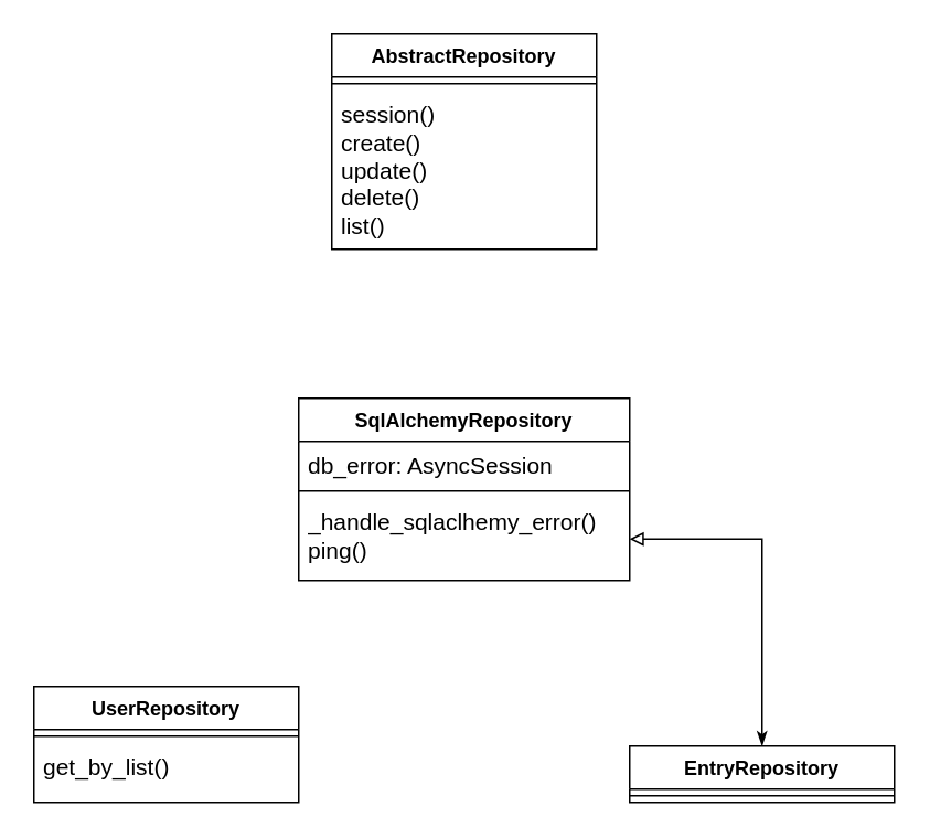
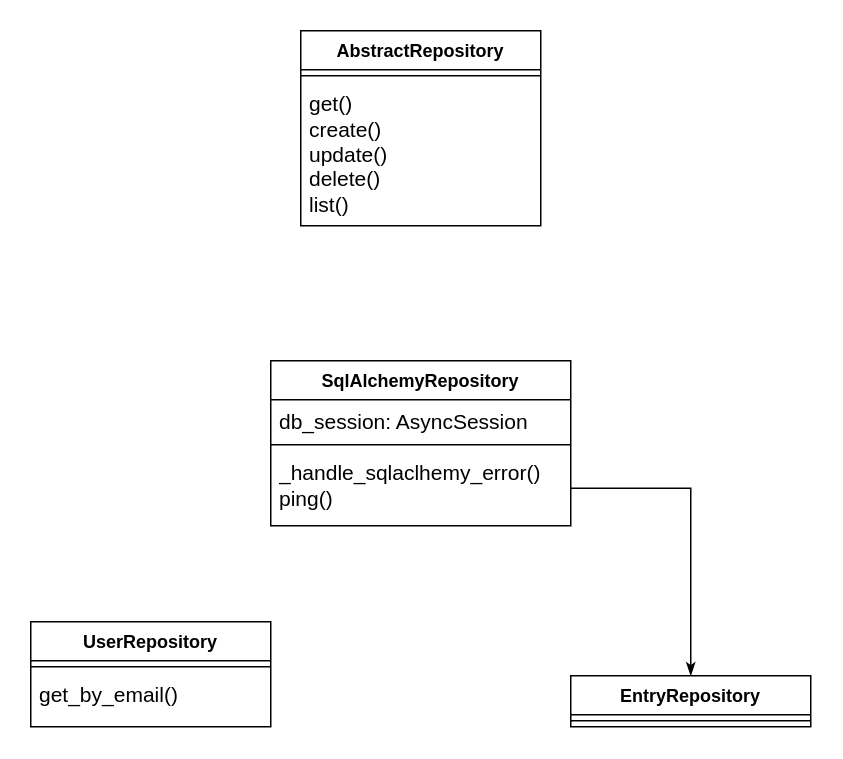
- <mxCell id="4" value="&lt;font style=&quot;font-size: 14px;&quot;&gt;session()&lt;br&gt;create()&lt;br&gt;update()&lt;br&gt;delete()&lt;br&gt;list()&lt;/font&gt;" style="text;strokeColor=none;fillColor=none;align=left;verticalAlign=top;spacingLeft=4;spacingRight=4;overflow=hidden;rotatable=0;points=[[0,0.5],[1,0.5]];portConstraint=eastwest;whiteSpace=wrap;html=1;" parent="2" vertex="1"><mxGeometry y="34" width="160" height="96" as="geometry" /></mxCell>
+ <mxCell id="4" value="&lt;font style=&quot;font-size: 14px;&quot;&gt;get()&lt;br&gt;create()&lt;br&gt;update()&lt;br&gt;delete()&lt;br&gt;list()&lt;/font&gt;" style="text;strokeColor=none;fillColor=none;align=left;verticalAlign=top;spacingLeft=4;spacingRight=4;overflow=hidden;rotatable=0;points=[[0,0.5],[1,0.5]];portConstraint=eastwest;whiteSpace=wrap;html=1;" parent="2" vertex="1"><mxGeometry y="34" width="160" height="96" as="geometry" /></mxCell>
- <mxCell id="6" value="&lt;font style=&quot;font-size: 14px;&quot;&gt;db_error: AsyncSession&lt;/font&gt;" style="text;strokeColor=none;fillColor=none;align=left;verticalAlign=top;spacingLeft=4;spacingRight=4;overflow=hidden;rotatable=0;points=[[0,0.5],[1,0.5]];portConstraint=eastwest;whiteSpace=wrap;html=1;" parent="5" vertex="1"><mxGeometry y="26" width="200" height="26" as="geometry" /></mxCell>
+ <mxCell id="6" value="&lt;font style=&quot;font-size: 14px;&quot;&gt;db_session: AsyncSession&lt;/font&gt;" style="text;strokeColor=none;fillColor=none;align=left;verticalAlign=top;spacingLeft=4;spacingRight=4;overflow=hidden;rotatable=0;points=[[0,0.5],[1,0.5]];portConstraint=eastwest;whiteSpace=wrap;html=1;" parent="5" vertex="1"><mxGeometry y="26" width="200" height="26" as="geometry" /></mxCell>
- <mxCell id="12" style="edgeStyle=orthogonalEdgeStyle;rounded=0;orthogonalLoop=1;jettySize=auto;html=1;exitX=0.5;exitY=0;exitDx=0;exitDy=0;entryX=1;entryY=0.5;entryDx=0;entryDy=0;startArrow=classicThin;startFill=1;endArrow=block;endFill=0;" parent="1" source="13" target="8" edge="1"><mxGeometry relative="1" as="geometry" /></mxCell>
+ <mxCell id="12" style="edgeStyle=orthogonalEdgeStyle;rounded=0;orthogonalLoop=1;jettySize=auto;html=1;exitX=0.5;exitY=0;exitDx=0;exitDy=0;entryX=1;entryY=0.5;entryDx=0;entryDy=0;startArrow=classicThin;startFill=1;endArrow=none;endFill=0;" parent="1" source="13" target="8" edge="1"><mxGeometry relative="1" as="geometry" /></mxCell>
- <mxCell id="11" value="&lt;font style=&quot;font-size: 14px;&quot;&gt;get_by_list()&lt;/font&gt;" style="text;strokeColor=none;fillColor=none;align=left;verticalAlign=top;spacingLeft=4;spacingRight=4;overflow=hidden;rotatable=0;points=[[0,0.5],[1,0.5]];portConstraint=eastwest;whiteSpace=wrap;html=1;" parent="9" vertex="1"><mxGeometry y="34" width="160" height="36" as="geometry" /></mxCell>
+ <mxCell id="11" value="&lt;font style=&quot;font-size: 14px;&quot;&gt;get_by_email()&lt;/font&gt;" style="text;strokeColor=none;fillColor=none;align=left;verticalAlign=top;spacingLeft=4;spacingRight=4;overflow=hidden;rotatable=0;points=[[0,0.5],[1,0.5]];portConstraint=eastwest;whiteSpace=wrap;html=1;" parent="9" vertex="1"><mxGeometry y="34" width="160" height="36" as="geometry" /></mxCell>
